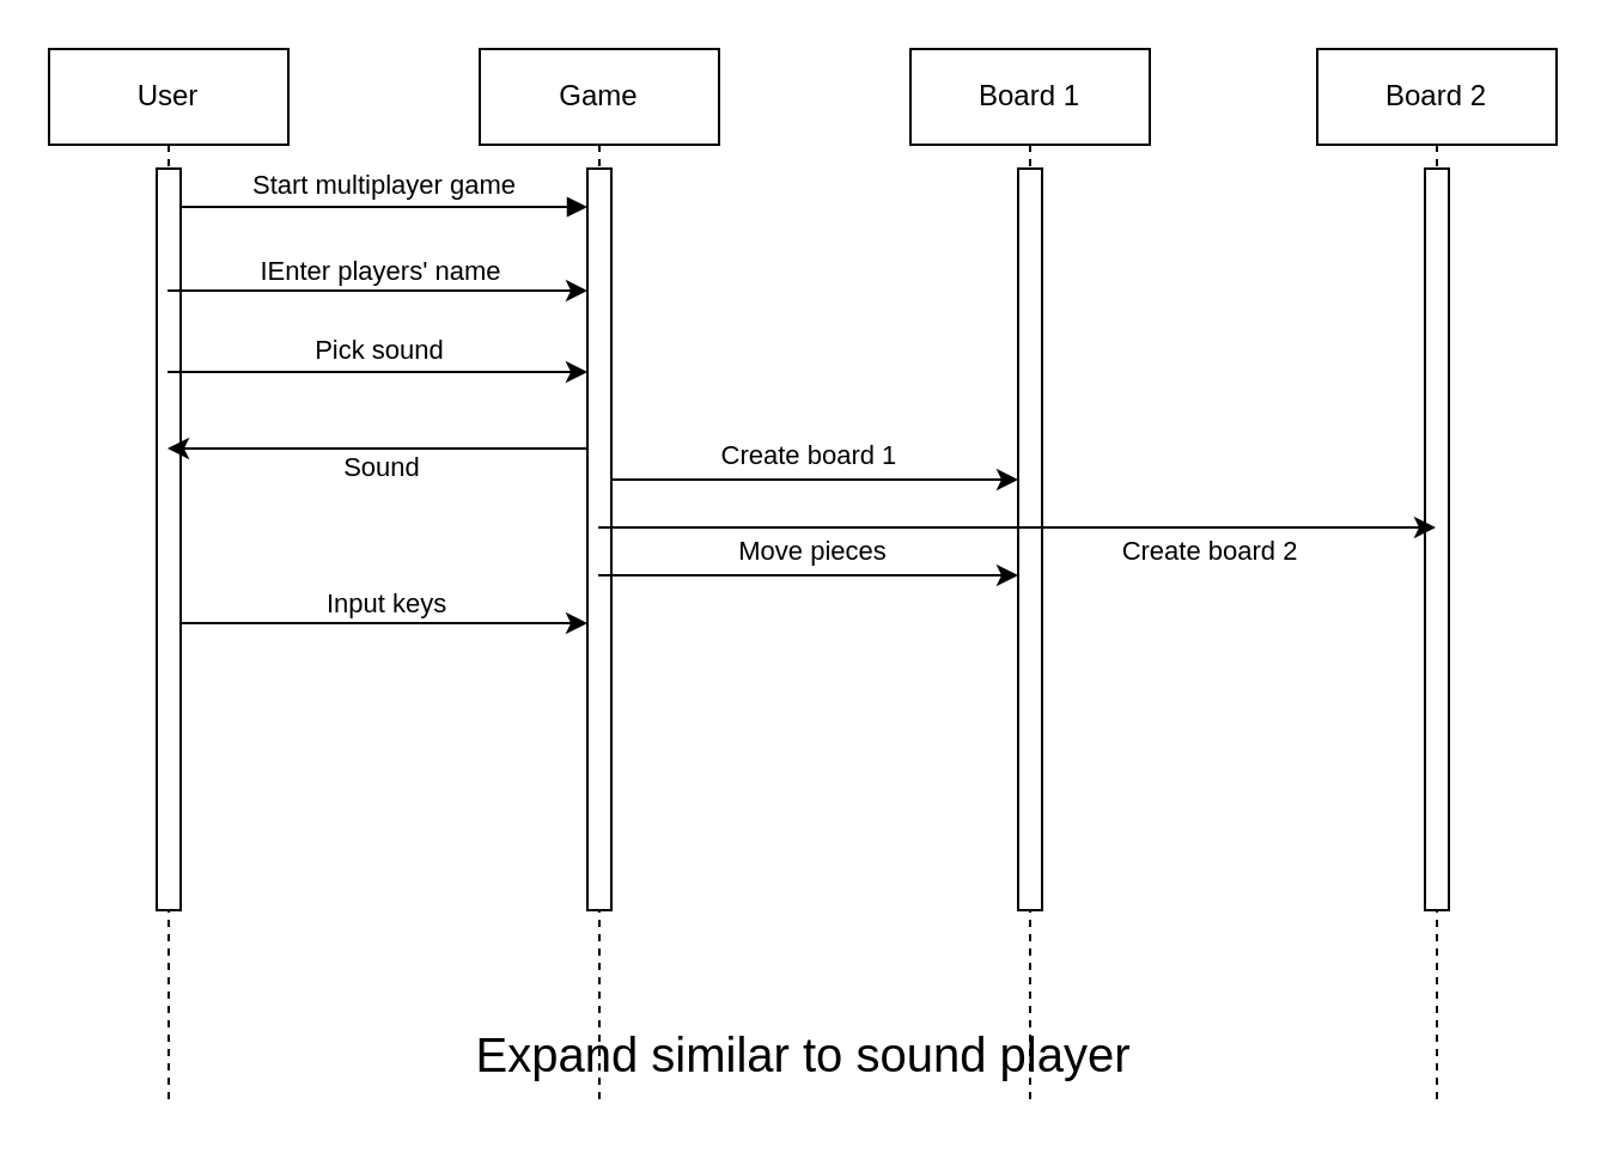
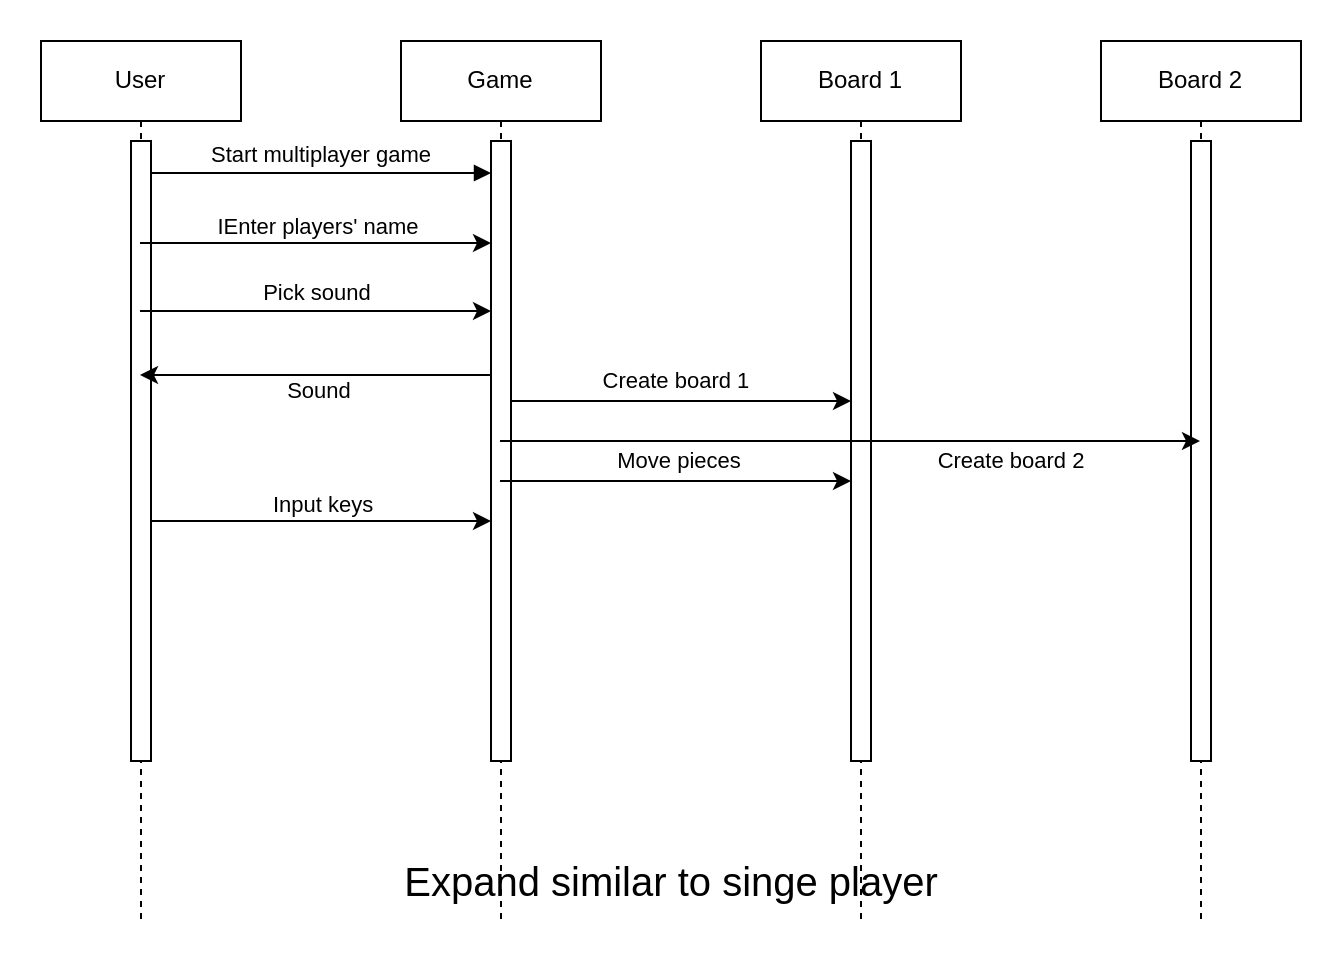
- <mxCell id="25" value="&lt;span style=&quot;font-size: 20px;&quot;&gt;Expand similar to sound player&lt;/span&gt;" style="text;html=1;align=center;verticalAlign=middle;resizable=0;points=[];autosize=1;strokeColor=none;fillColor=none;" vertex="1" parent="1"><mxGeometry x="190" y="420" width="290" height="40" as="geometry" /></mxCell>
+ <mxCell id="25" value="&lt;span style=&quot;font-size: 20px;&quot;&gt;Expand similar to singe player&lt;/span&gt;" style="text;html=1;align=center;verticalAlign=middle;resizable=0;points=[];autosize=1;strokeColor=none;fillColor=none;" vertex="1" parent="1"><mxGeometry x="190" y="420" width="290" height="40" as="geometry" /></mxCell>
